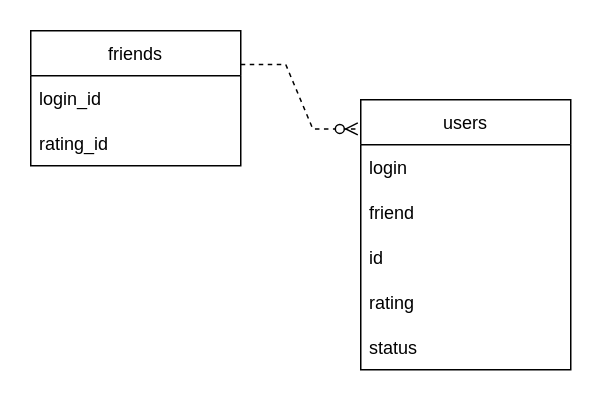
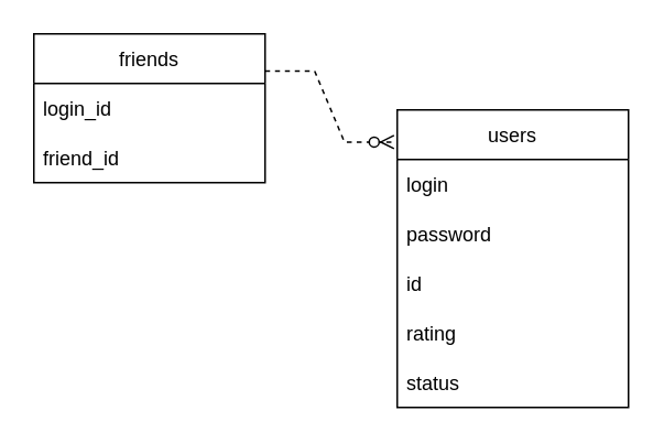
- <mxCell id="10" value="rating_id" style="text;strokeColor=none;fillColor=none;align=left;verticalAlign=middle;spacingLeft=4;spacingRight=4;overflow=hidden;points=[[0,0.5],[1,0.5]];portConstraint=eastwest;rotatable=0;" vertex="1" parent="8"><mxGeometry y="60" width="140" height="30" as="geometry" /></mxCell>
+ <mxCell id="10" value="friend_id" style="text;strokeColor=none;fillColor=none;align=left;verticalAlign=middle;spacingLeft=4;spacingRight=4;overflow=hidden;points=[[0,0.5],[1,0.5]];portConstraint=eastwest;rotatable=0;" vertex="1" parent="8"><mxGeometry y="60" width="140" height="30" as="geometry" /></mxCell>
- <mxCell id="4" value="friend" style="text;strokeColor=none;fillColor=none;align=left;verticalAlign=middle;spacingLeft=4;spacingRight=4;overflow=hidden;points=[[0,0.5],[1,0.5]];portConstraint=eastwest;rotatable=0;" vertex="1" parent="2"><mxGeometry y="60" width="140" height="30" as="geometry" /></mxCell>
+ <mxCell id="4" value="password" style="text;strokeColor=none;fillColor=none;align=left;verticalAlign=middle;spacingLeft=4;spacingRight=4;overflow=hidden;points=[[0,0.5],[1,0.5]];portConstraint=eastwest;rotatable=0;" vertex="1" parent="2"><mxGeometry y="60" width="140" height="30" as="geometry" /></mxCell>
